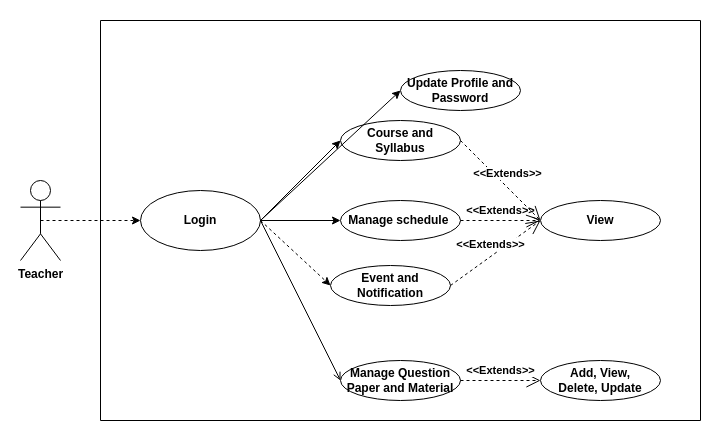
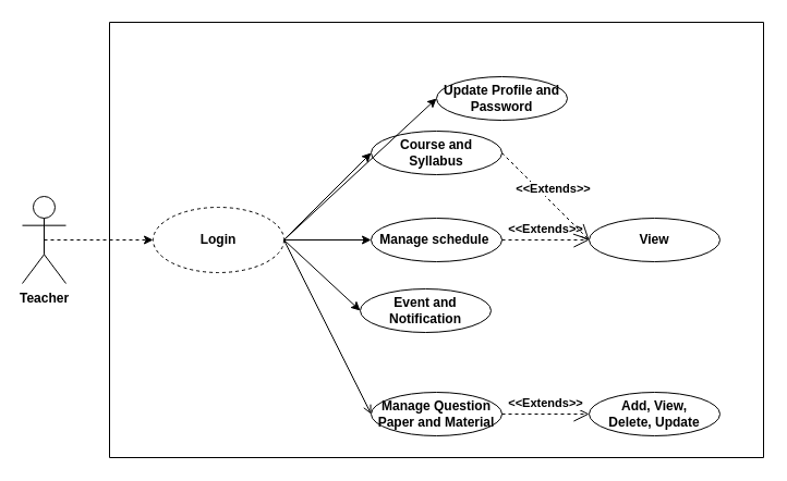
- <mxCell id="4" value="Login" style="ellipse;whiteSpace=wrap;html=1;fontStyle=1" vertex="1" parent="1"><mxGeometry x="140" y="190" width="120" height="60" as="geometry" /></mxCell>
+ <mxCell id="4" value="Login" style="ellipse;whiteSpace=wrap;html=1;fontStyle=1;dashed=1;" vertex="1" parent="1"><mxGeometry x="140" y="190" width="120" height="60" as="geometry" /></mxCell>
- <mxCell id="13" value="" style="endArrow=classic;html=1;entryX=0;entryY=0.5;entryDx=0;entryDy=0;exitX=1;exitY=0.5;exitDx=0;exitDy=0;fontStyle=1;dashed=1;" edge="1" parent="1" source="4" target="8"><mxGeometry width="50" height="50" relative="1" as="geometry"><mxPoint x="80" y="260" as="sourcePoint" /><mxPoint x="180" y="260" as="targetPoint" /></mxGeometry></mxCell>
+ <mxCell id="13" value="" style="endArrow=classic;html=1;entryX=0;entryY=0.5;entryDx=0;entryDy=0;exitX=1;exitY=0.5;exitDx=0;exitDy=0;fontStyle=1" edge="1" parent="1" source="4" target="8"><mxGeometry width="50" height="50" relative="1" as="geometry"><mxPoint x="80" y="260" as="sourcePoint" /><mxPoint x="180" y="260" as="targetPoint" /></mxGeometry></mxCell>
- <mxCell id="19" value="&amp;lt;&amp;lt;Extends&amp;gt;&amp;gt;" style="endArrow=open;endSize=12;dashed=1;html=1;exitX=1;exitY=0.5;exitDx=0;exitDy=0;entryX=0;entryY=0.5;entryDx=0;entryDy=0;fontStyle=1" edge="1" parent="1" source="8" target="16"><mxGeometry y="10" width="160" relative="1" as="geometry"><mxPoint x="480" y="240" as="sourcePoint" /><mxPoint x="560" y="240" as="targetPoint" /><mxPoint as="offset" /></mxGeometry></mxCell>
